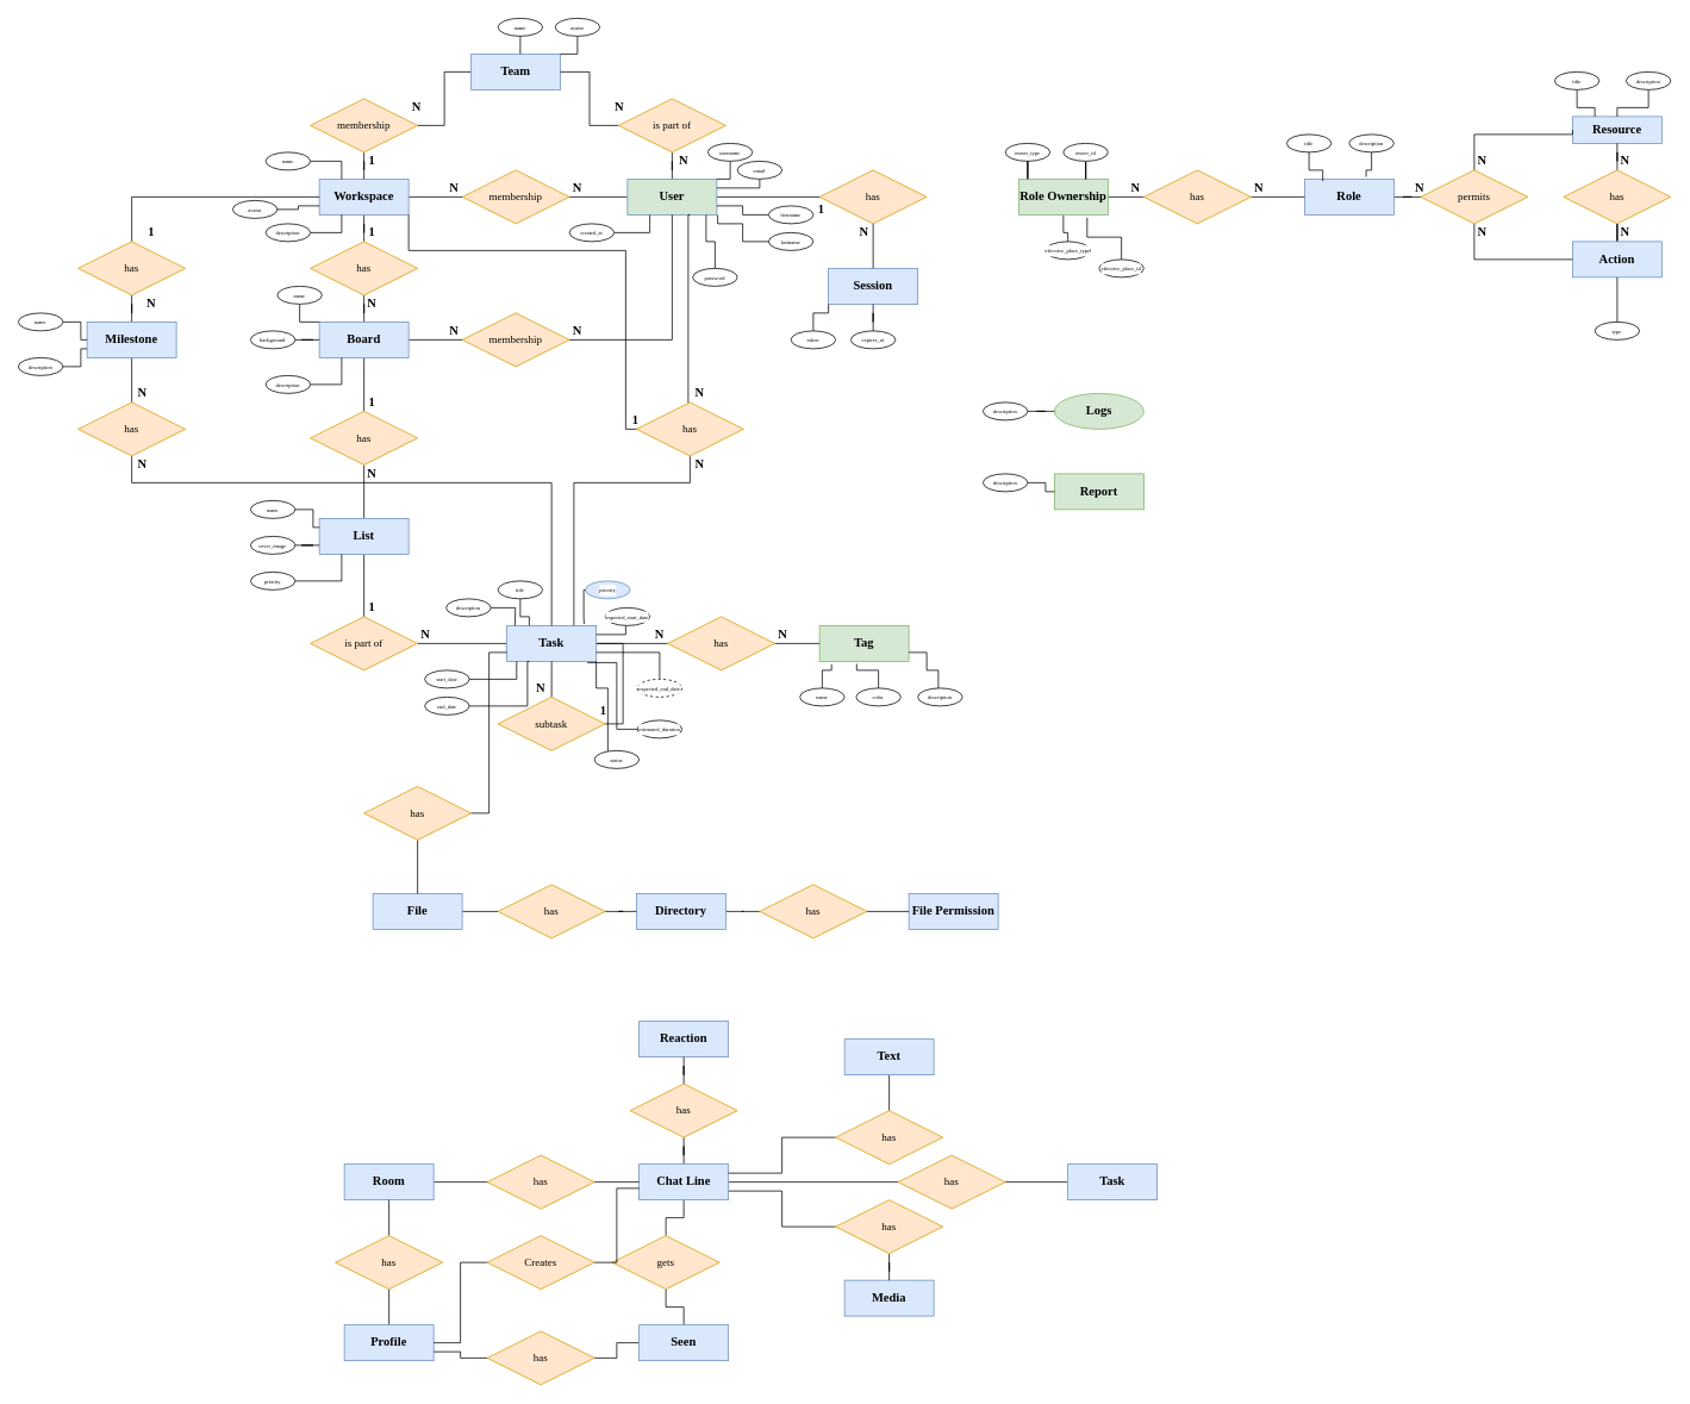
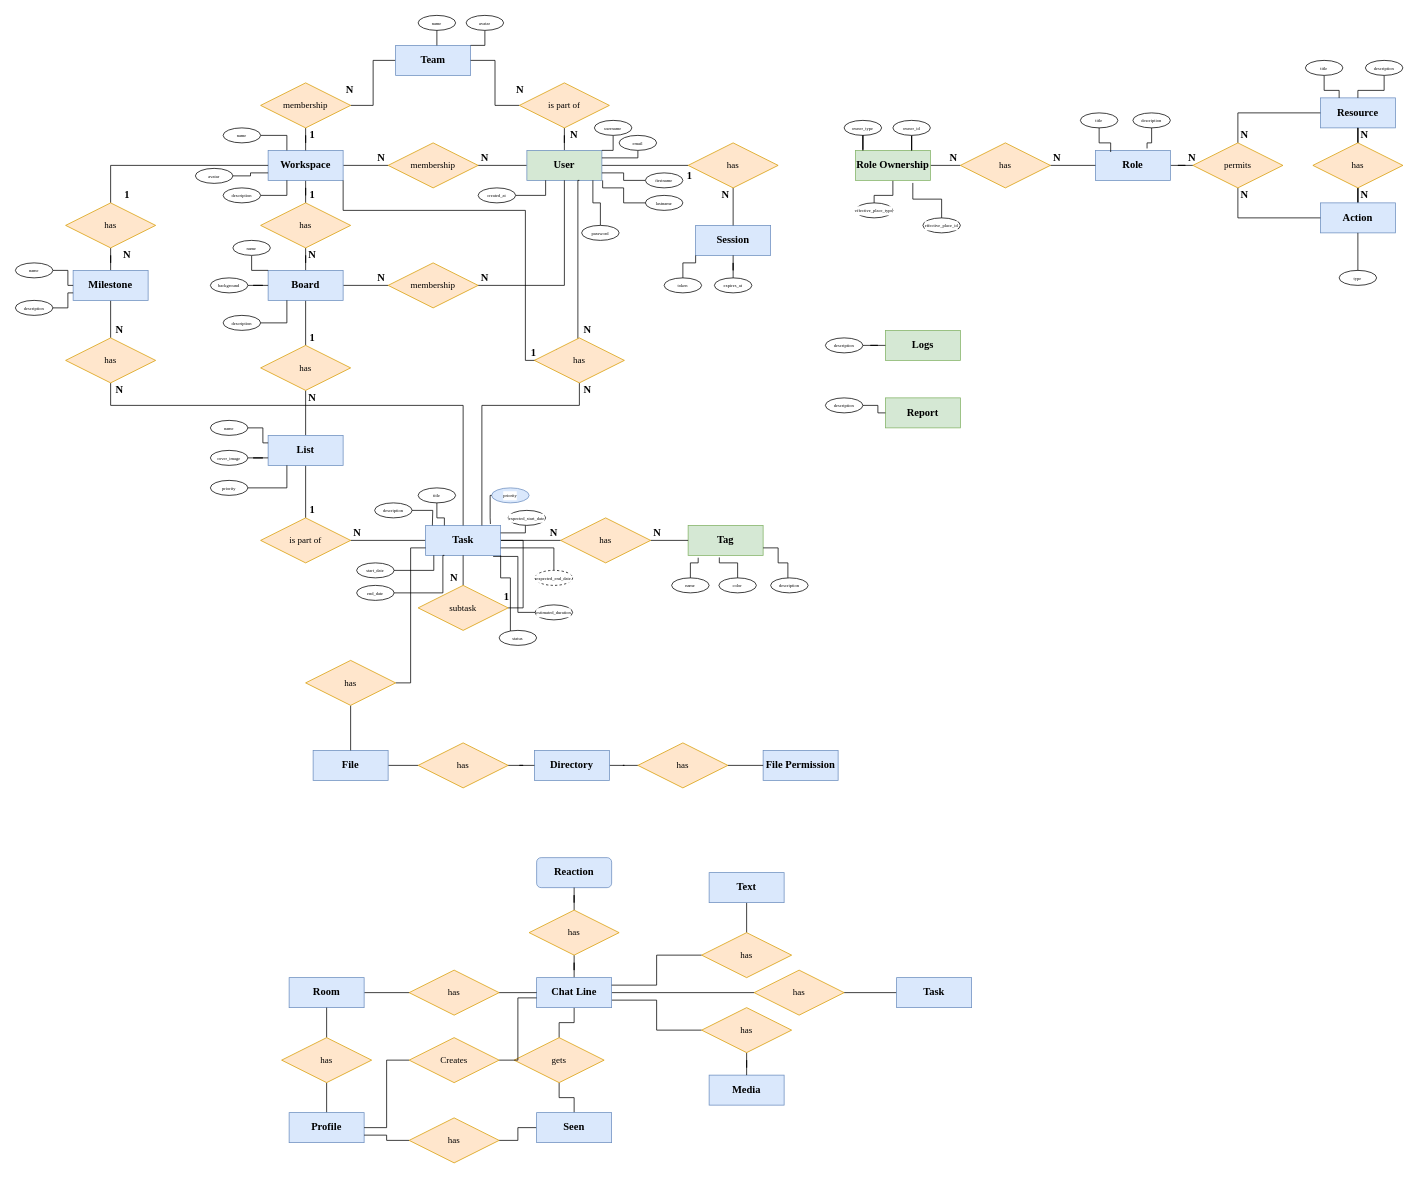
- <mxCell id="44" value="Resource" style="whiteSpace=wrap;html=1;align=center;fillColor=#dae8fc;strokeColor=#6c8ebf;fontFamily=Lucida Console;fontStyle=1;fontSize=14;" parent="1" vertex="1"><mxGeometry x="1760" y="130" width="100" height="30" as="geometry" /></mxCell>
+ <mxCell id="44" value="Resource" style="whiteSpace=wrap;html=1;align=center;fillColor=#dae8fc;strokeColor=#6c8ebf;fontFamily=Lucida Console;fontStyle=1;fontSize=14;" parent="1" vertex="1"><mxGeometry x="1760" y="130" width="100" height="40" as="geometry" /></mxCell>
- <mxCell id="215" value="&lt;p style=&quot;line-height: 0%; font-size: 6px;&quot;&gt;&lt;font face=&quot;Lucida Console&quot; style=&quot;font-size: 6px;&quot;&gt;effective_place_type&lt;/font&gt;&lt;/p&gt;" style="ellipse;whiteSpace=wrap;html=1;fontFamily=Helvetica;fontSize=6;labelBackgroundColor=default;" vertex="1" parent="1"><mxGeometry x="1170" y="270" width="50" height="20" as="geometry" /></mxCell>
+ <mxCell id="215" value="&lt;p style=&quot;line-height: 0%; font-size: 6px;&quot;&gt;&lt;font face=&quot;Lucida Console&quot; style=&quot;font-size: 6px;&quot;&gt;effective_place_type&lt;/font&gt;&lt;/p&gt;" style="ellipse;whiteSpace=wrap;html=1;fontFamily=Helvetica;fontSize=6;labelBackgroundColor=default;" vertex="1" parent="1"><mxGeometry x="1140" y="270" width="50" height="20" as="geometry" /></mxCell>
- <mxCell id="60" value="Logs" style="ellipse;whiteSpace=wrap;html=1;align=center;fillColor=#d5e8d4;strokeColor=#82b366;fontFamily=Lucida Console;fontStyle=1;fontSize=14;" parent="1" vertex="1"><mxGeometry x="1180" y="440" width="100" height="40" as="geometry" /></mxCell>
+ <mxCell id="60" value="Logs" style="whiteSpace=wrap;html=1;align=center;fillColor=#d5e8d4;strokeColor=#82b366;fontFamily=Lucida Console;fontStyle=1;fontSize=14;" parent="1" vertex="1"><mxGeometry x="1180" y="440" width="100" height="40" as="geometry" /></mxCell>
- <mxCell id="84" value="Reaction" style="whiteSpace=wrap;html=1;align=center;fillColor=#dae8fc;strokeColor=#6c8ebf;fontFamily=Lucida Console;fontStyle=1;fontSize=14;" parent="1" vertex="1"><mxGeometry x="715" y="1143" width="100" height="40" as="geometry" /></mxCell>
+ <mxCell id="84" value="Reaction" style="whiteSpace=wrap;html=1;align=center;fillColor=#dae8fc;strokeColor=#6c8ebf;fontFamily=Lucida Console;fontStyle=1;fontSize=14;rounded=1;" parent="1" vertex="1"><mxGeometry x="715" y="1143" width="100" height="40" as="geometry" /></mxCell>
